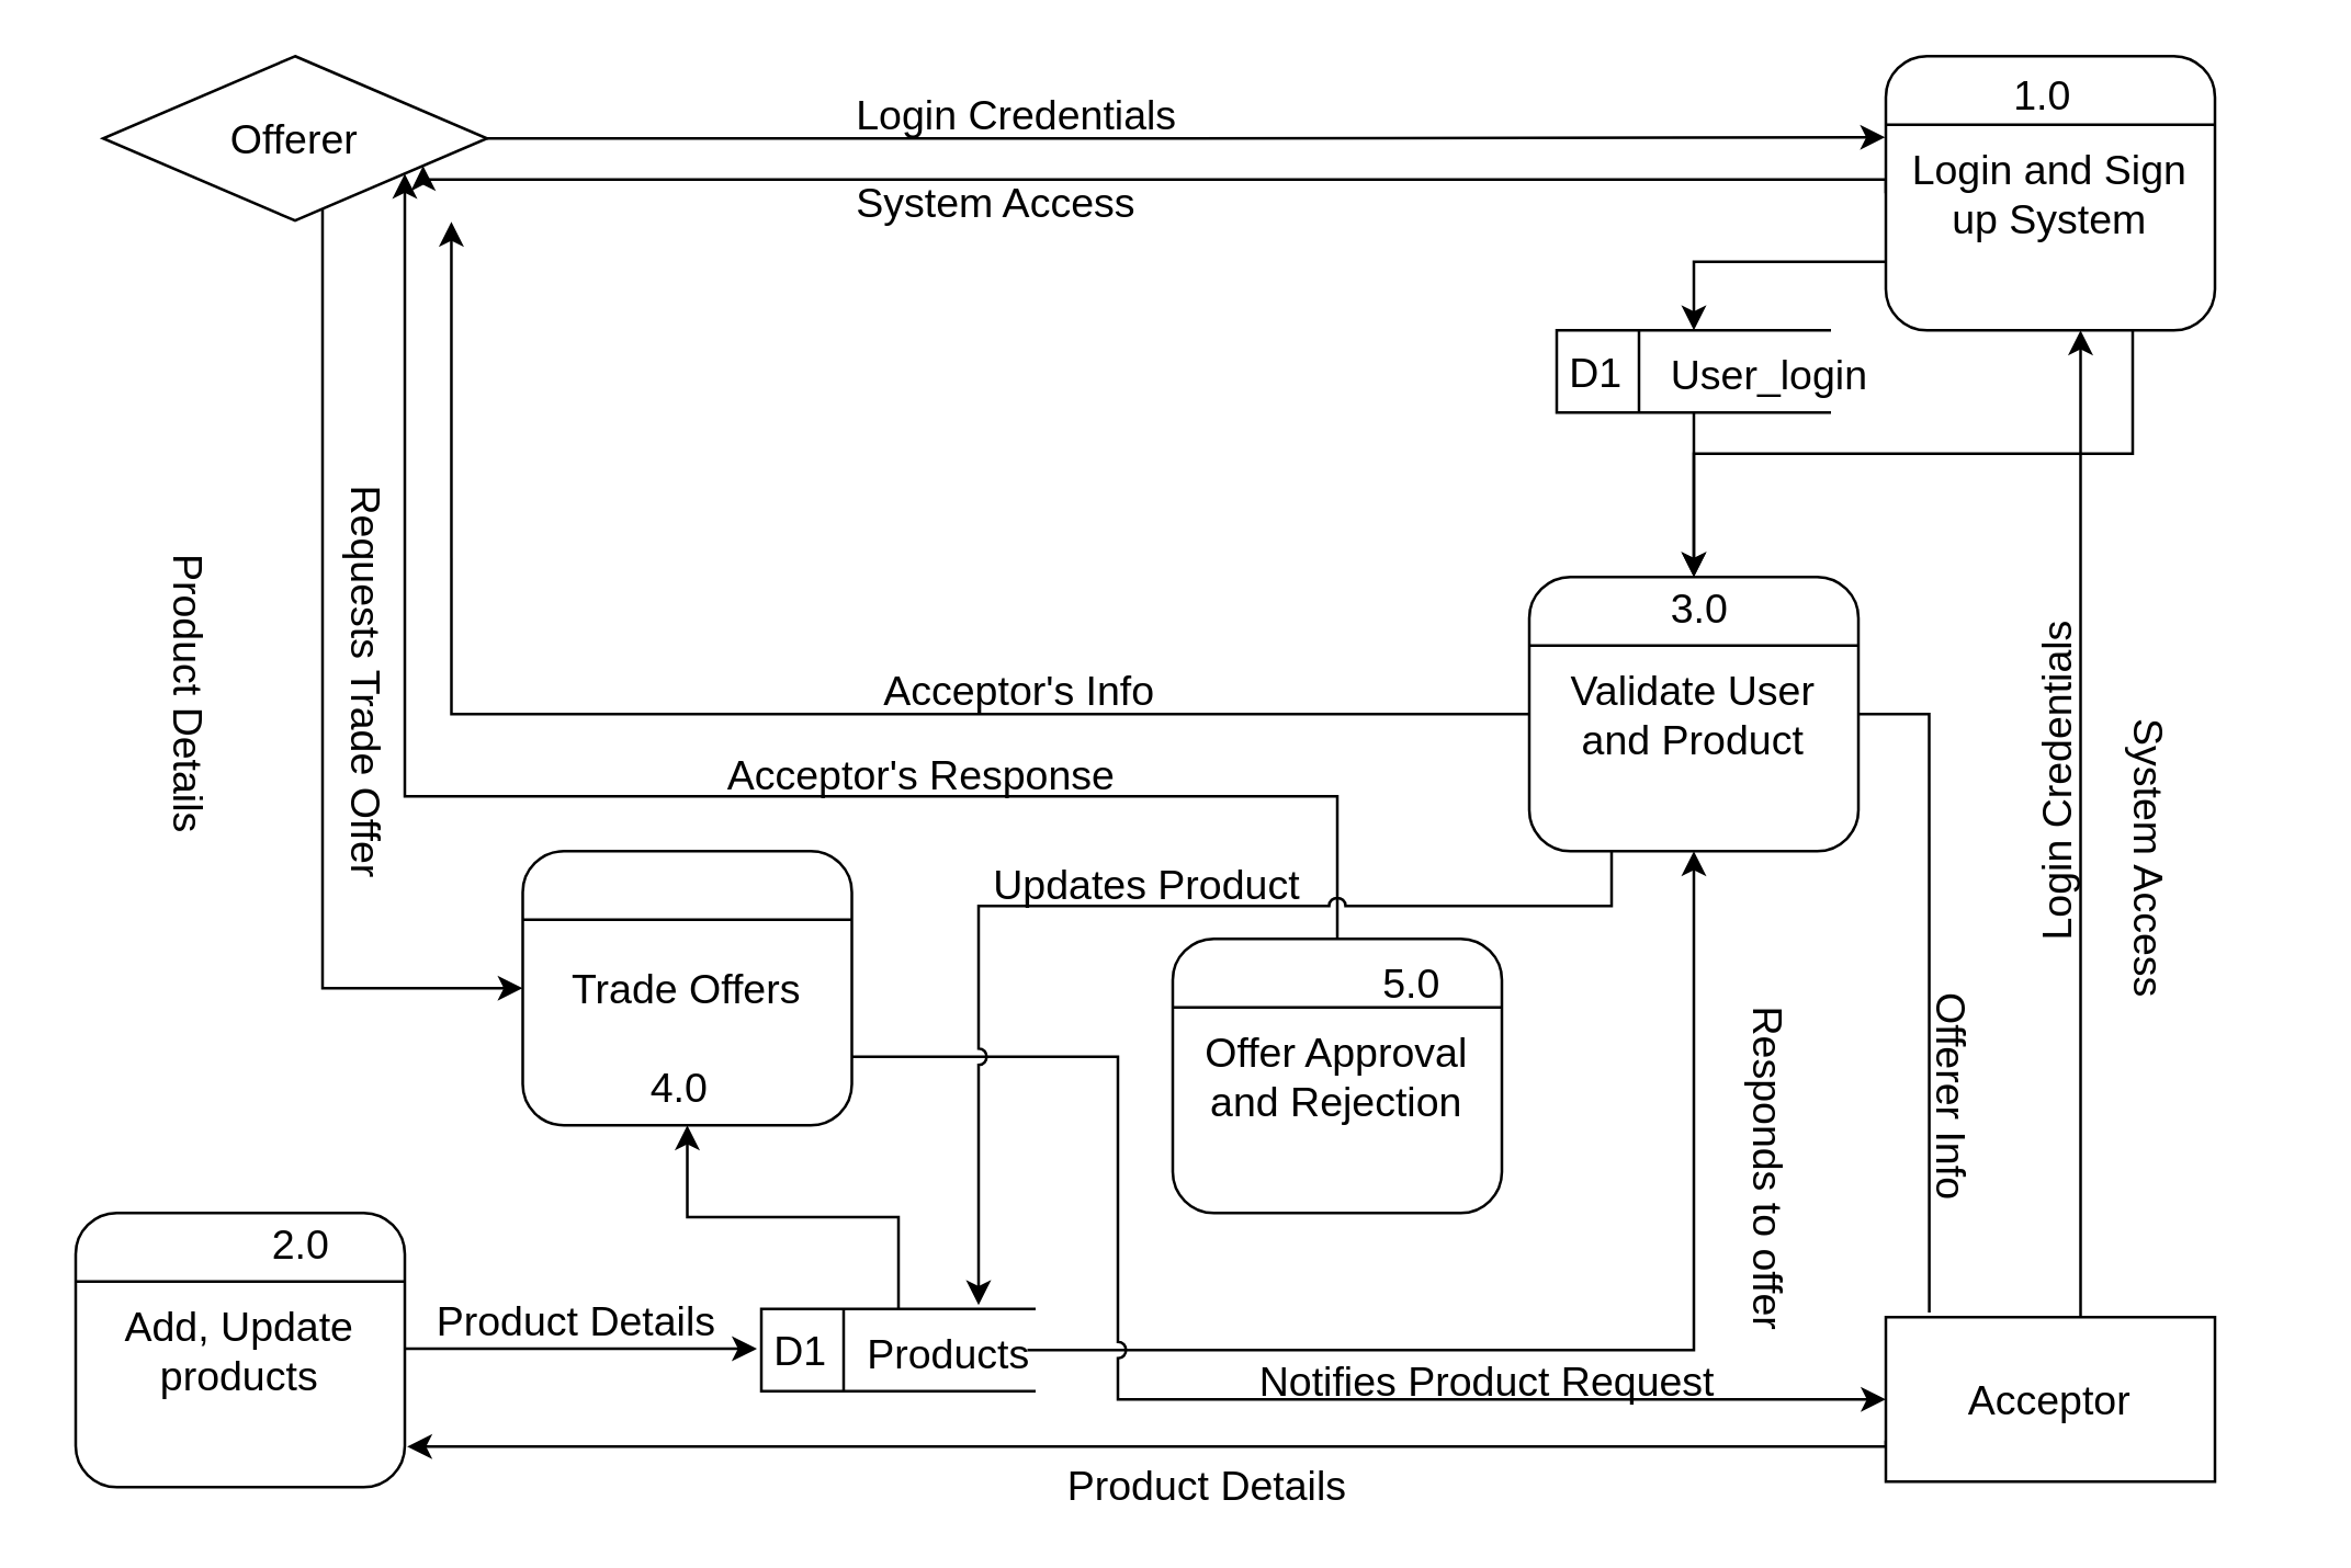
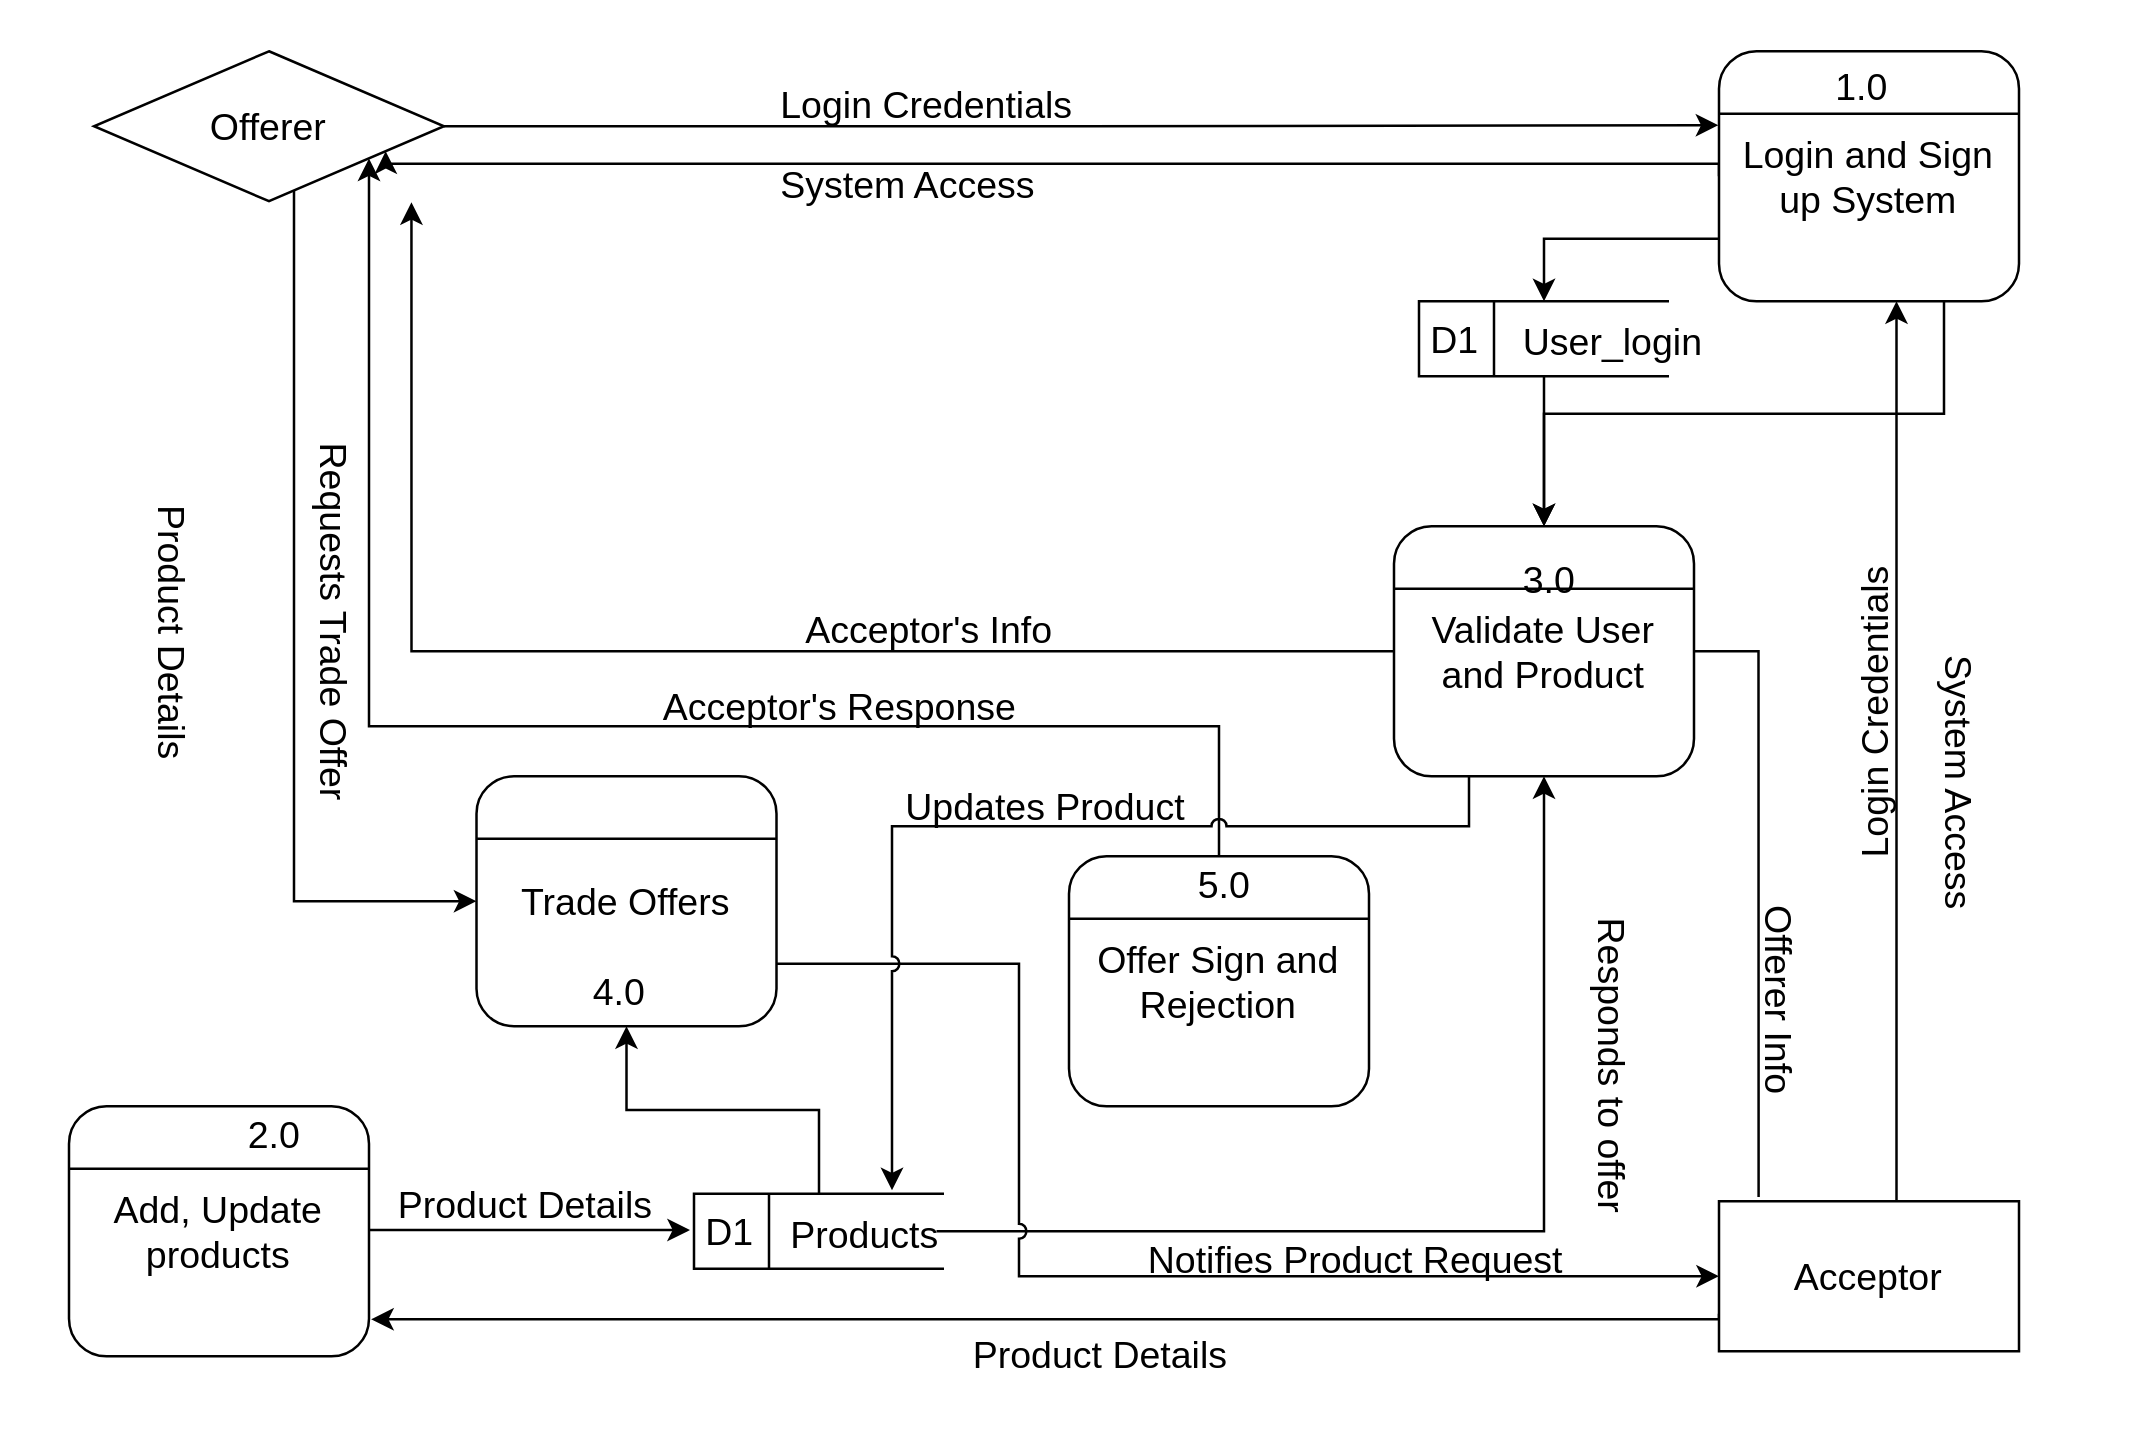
- <mxCell id="48" value="3.0" style="text;html=1;resizable=0;points=[];autosize=1;align=left;verticalAlign=top;spacingTop=-4;fontSize=15;" parent="1" vertex="1"><mxGeometry x="607" y="210" width="30" height="20" as="geometry" /></mxCell>
+ <mxCell id="48" value="3.0" style="text;html=1;resizable=0;points=[];autosize=1;align=left;verticalAlign=top;spacingTop=-4;fontSize=15;" parent="1" vertex="1"><mxGeometry x="607" y="220" width="30" height="20" as="geometry" /></mxCell>
- <mxCell id="49" value="5.0" style="text;html=1;resizable=0;points=[];autosize=1;align=left;verticalAlign=top;spacingTop=-4;fontSize=15;" parent="1" vertex="1"><mxGeometry x="502" y="347" width="30" height="20" as="geometry" /></mxCell>
+ <mxCell id="49" value="5.0" style="text;html=1;resizable=0;points=[];autosize=1;align=left;verticalAlign=top;spacingTop=-4;fontSize=15;" parent="1" vertex="1"><mxGeometry x="477" y="342" width="30" height="20" as="geometry" /></mxCell>
- <mxCell id="37" value="Offer Approval and Rejection" style="rounded=1;whiteSpace=wrap;html=1;fontSize=15;" parent="1" vertex="1"><mxGeometry x="427" y="342" width="120" height="100" as="geometry" /></mxCell>
+ <mxCell id="37" value="Offer Sign and Rejection" style="rounded=1;whiteSpace=wrap;html=1;fontSize=15;" parent="1" vertex="1"><mxGeometry x="427" y="342" width="120" height="100" as="geometry" /></mxCell>
